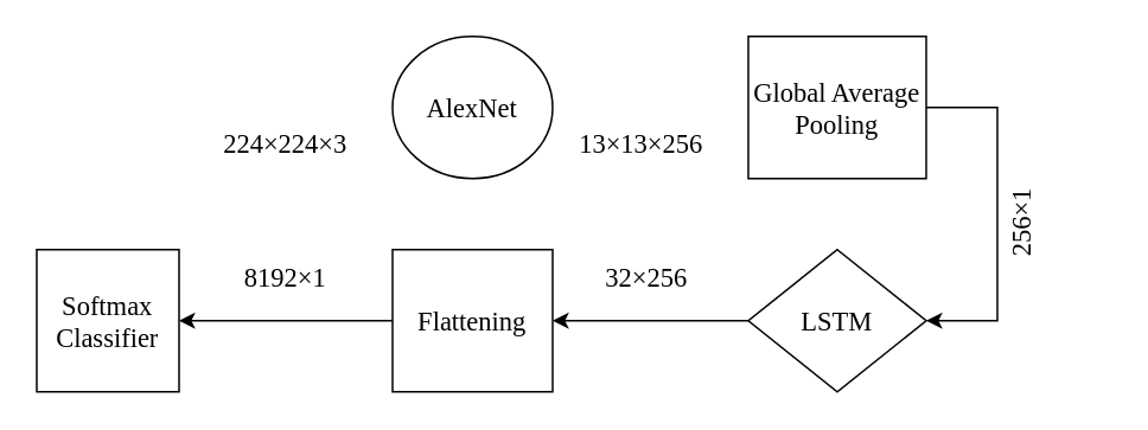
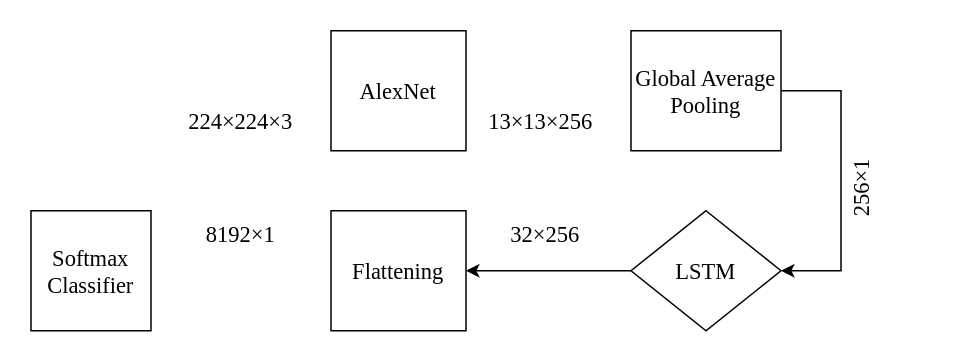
- <mxCell id="2" value="&lt;font&gt;AlexNet&lt;/font&gt;" style="ellipse;whiteSpace=wrap;html=1;fillColor=none;fontSize=15;fontFamily=Times New Roman;arcSize=0;" parent="1" vertex="1"><mxGeometry x="220" y="20" width="90" height="80" as="geometry" /></mxCell>
+ <mxCell id="2" value="&lt;font&gt;AlexNet&lt;/font&gt;" style="rounded=1;whiteSpace=wrap;html=1;fillColor=none;fontSize=15;fontFamily=Times New Roman;arcSize=0;" parent="1" vertex="1"><mxGeometry x="220" y="20" width="90" height="80" as="geometry" /></mxCell>
- <mxCell id="7" style="edgeStyle=orthogonalEdgeStyle;rounded=0;orthogonalLoop=1;jettySize=auto;html=1;exitX=0;exitY=0.5;exitDx=0;exitDy=0;fontSize=15;fontFamily=Times New Roman;" parent="1" source="8" target="11" edge="1"><mxGeometry relative="1" as="geometry" /></mxCell>
